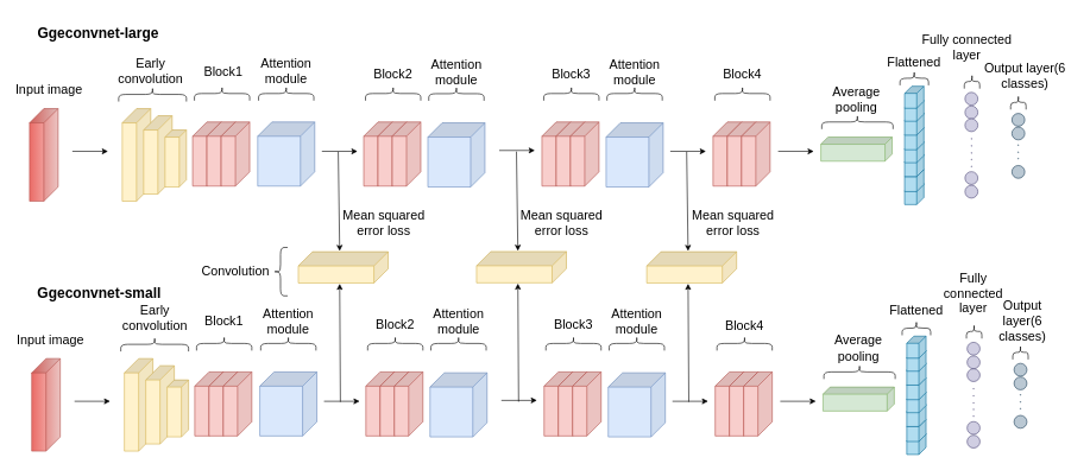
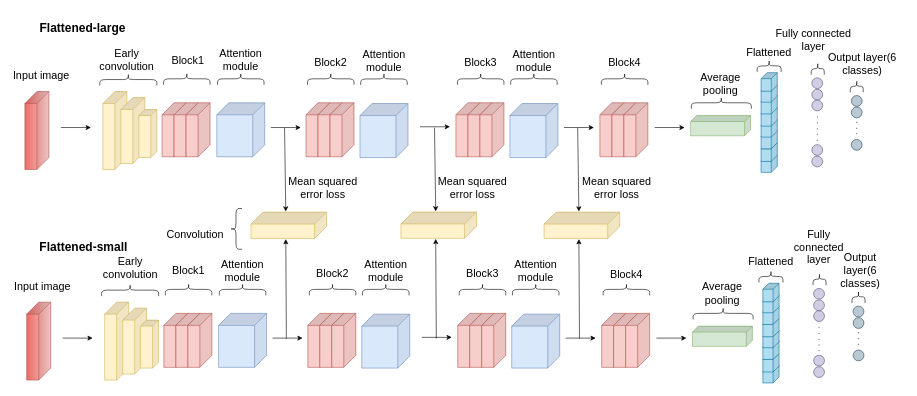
- <mxCell id="164" value="&lt;b style=&quot;font-size: 20px;&quot;&gt;&lt;font style=&quot;font-size: 20px;&quot;&gt;Ggeconvnet-large&lt;/font&gt;&lt;/b&gt;" style="text;html=1;align=center;verticalAlign=middle;whiteSpace=wrap;rounded=0;fontSize=20;" vertex="1" parent="1"><mxGeometry x="46.5" y="20" width="180.5" height="49" as="geometry" /></mxCell>
+ <mxCell id="164" value="&lt;b style=&quot;font-size: 20px;&quot;&gt;&lt;font style=&quot;font-size: 20px;&quot;&gt;Flattened-large&lt;/font&gt;&lt;/b&gt;" style="text;html=1;align=center;verticalAlign=middle;whiteSpace=wrap;rounded=0;fontSize=20;" vertex="1" parent="1"><mxGeometry x="46.5" y="20" width="180.5" height="49" as="geometry" /></mxCell>
- <mxCell id="154" value="Convolution" style="text;html=1;align=center;verticalAlign=middle;whiteSpace=wrap;rounded=0;fontSize=18;" vertex="1" parent="1"><mxGeometry x="279.75" y="366" width="100" height="30" as="geometry" /></mxCell>
+ <mxCell id="154" value="Convolution" style="text;html=1;align=center;verticalAlign=middle;whiteSpace=wrap;rounded=0;fontSize=18;" vertex="1" parent="1"><mxGeometry x="274.75" y="376" width="100" height="30" as="geometry" /></mxCell>
- <mxCell id="165" value="&lt;b style=&quot;font-size: 20px;&quot;&gt;&lt;font style=&quot;font-size: 20px;&quot;&gt;Ggeconvnet-small&lt;/font&gt;&lt;/b&gt;" style="text;html=1;align=center;verticalAlign=middle;whiteSpace=wrap;rounded=0;fontSize=20;" vertex="1" parent="1"><mxGeometry x="46.5" y="386.63" width="183.5" height="49" as="geometry" /></mxCell>
+ <mxCell id="165" value="&lt;b style=&quot;font-size: 20px;&quot;&gt;&lt;font style=&quot;font-size: 20px;&quot;&gt;Flattened-small&lt;/font&gt;&lt;/b&gt;" style="text;html=1;align=center;verticalAlign=middle;whiteSpace=wrap;rounded=0;fontSize=20;" vertex="1" parent="1"><mxGeometry x="46.5" y="386.63" width="183.5" height="49" as="geometry" /></mxCell>
